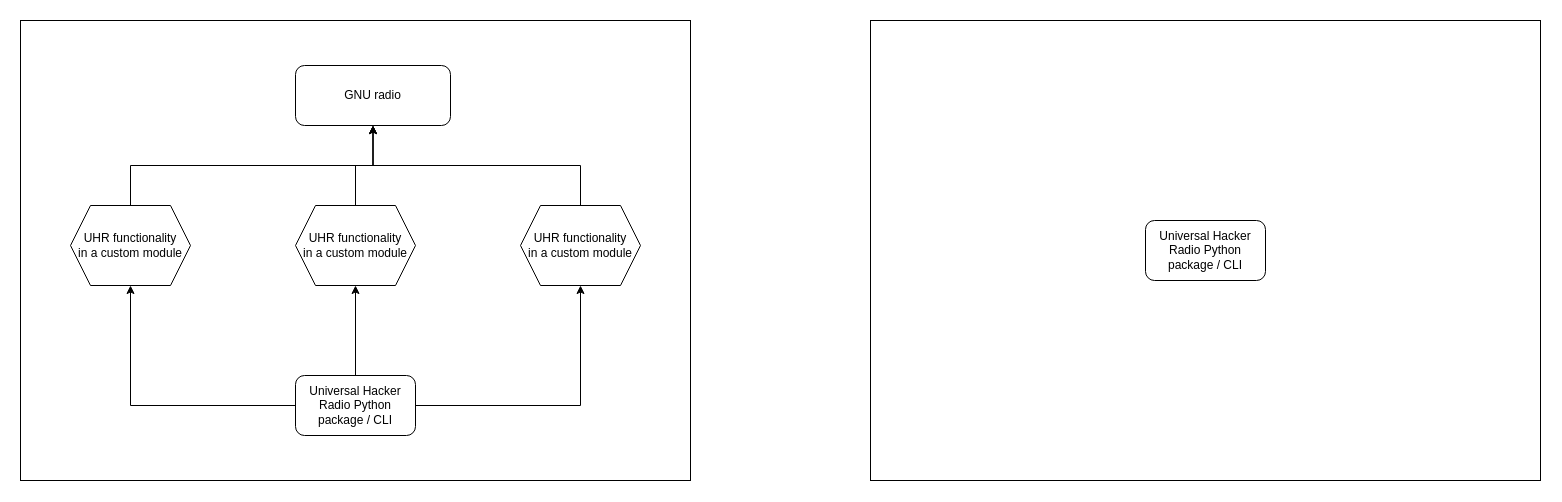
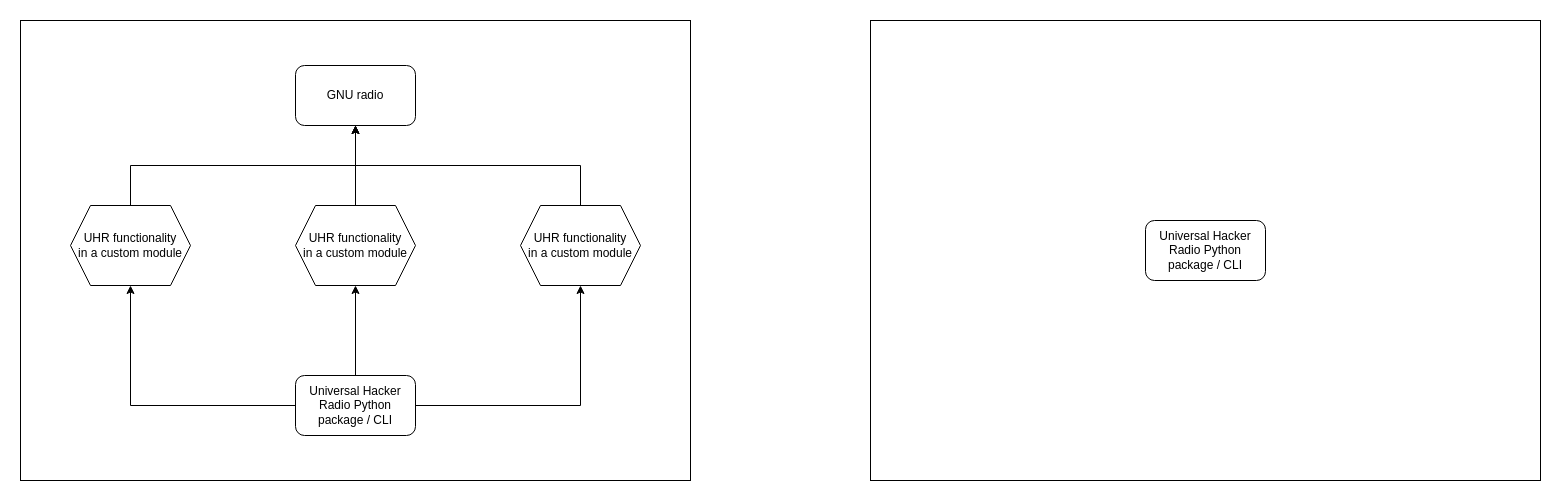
- <mxCell id="8" value="GNU radio" style="rounded=1;whiteSpace=wrap;html=1;" vertex="1" parent="1"><mxGeometry x="295" y="65" width="155" height="60" as="geometry" /></mxCell>
+ <mxCell id="8" value="GNU radio" style="rounded=1;whiteSpace=wrap;html=1;" vertex="1" parent="1"><mxGeometry x="295" y="65" width="120" height="60" as="geometry" /></mxCell>
